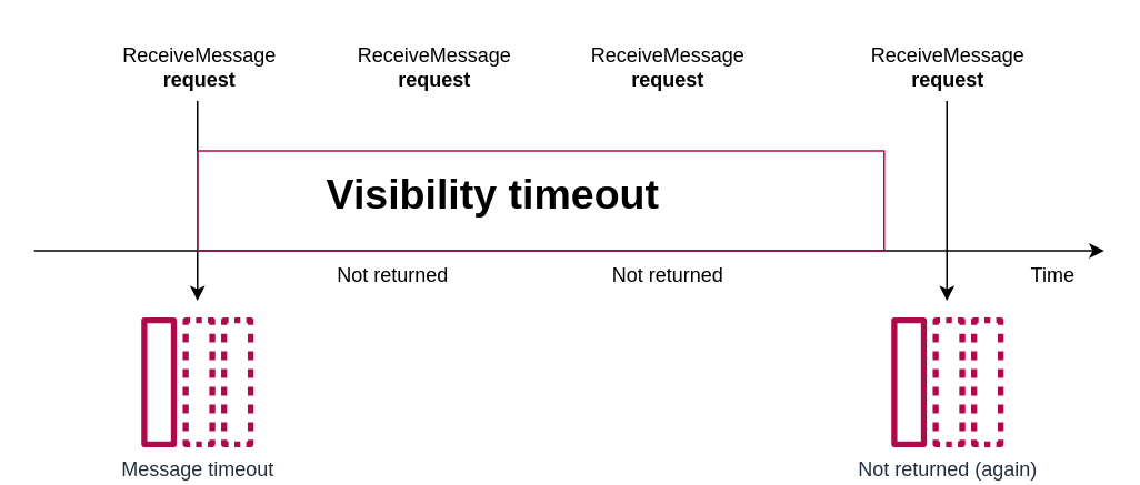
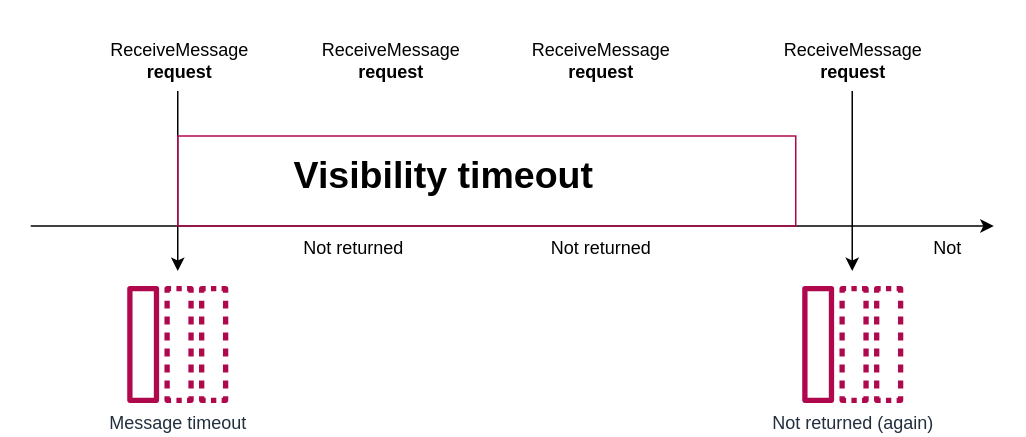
- <mxCell id="6" value="Time" style="text;html=1;align=center;verticalAlign=middle;resizable=0;points=[];autosize=1;strokeColor=none;fillColor=none;" vertex="1" parent="1"><mxGeometry x="606" y="150" width="50" height="30" as="geometry" /></mxCell>
+ <mxCell id="6" value="Not" style="text;html=1;align=center;verticalAlign=middle;resizable=0;points=[];autosize=1;strokeColor=none;fillColor=none;" vertex="1" parent="1"><mxGeometry x="606" y="150" width="50" height="30" as="geometry" /></mxCell>
